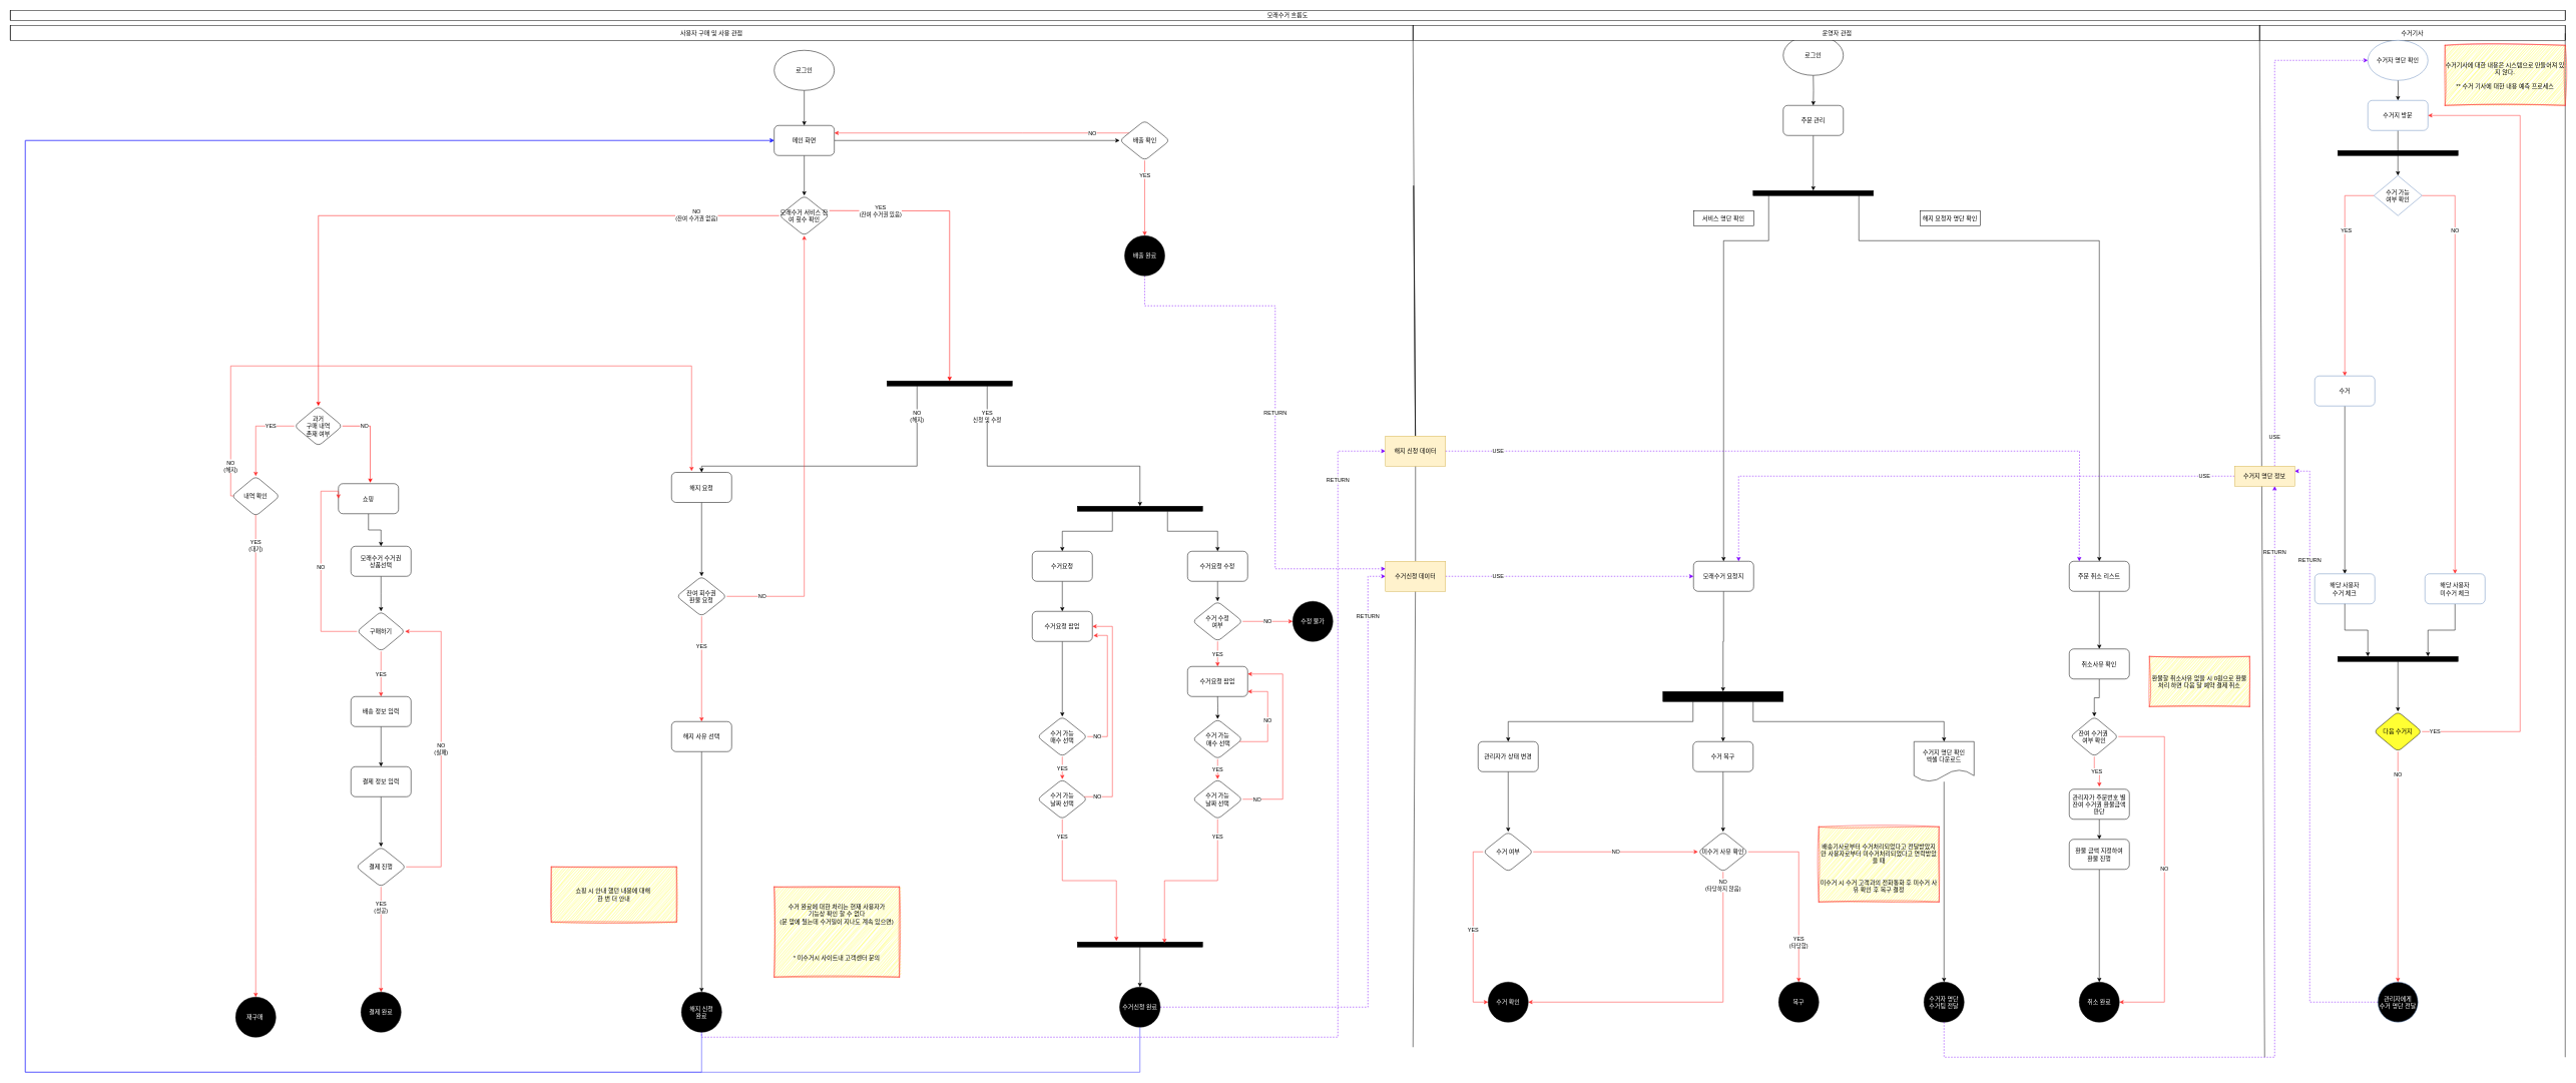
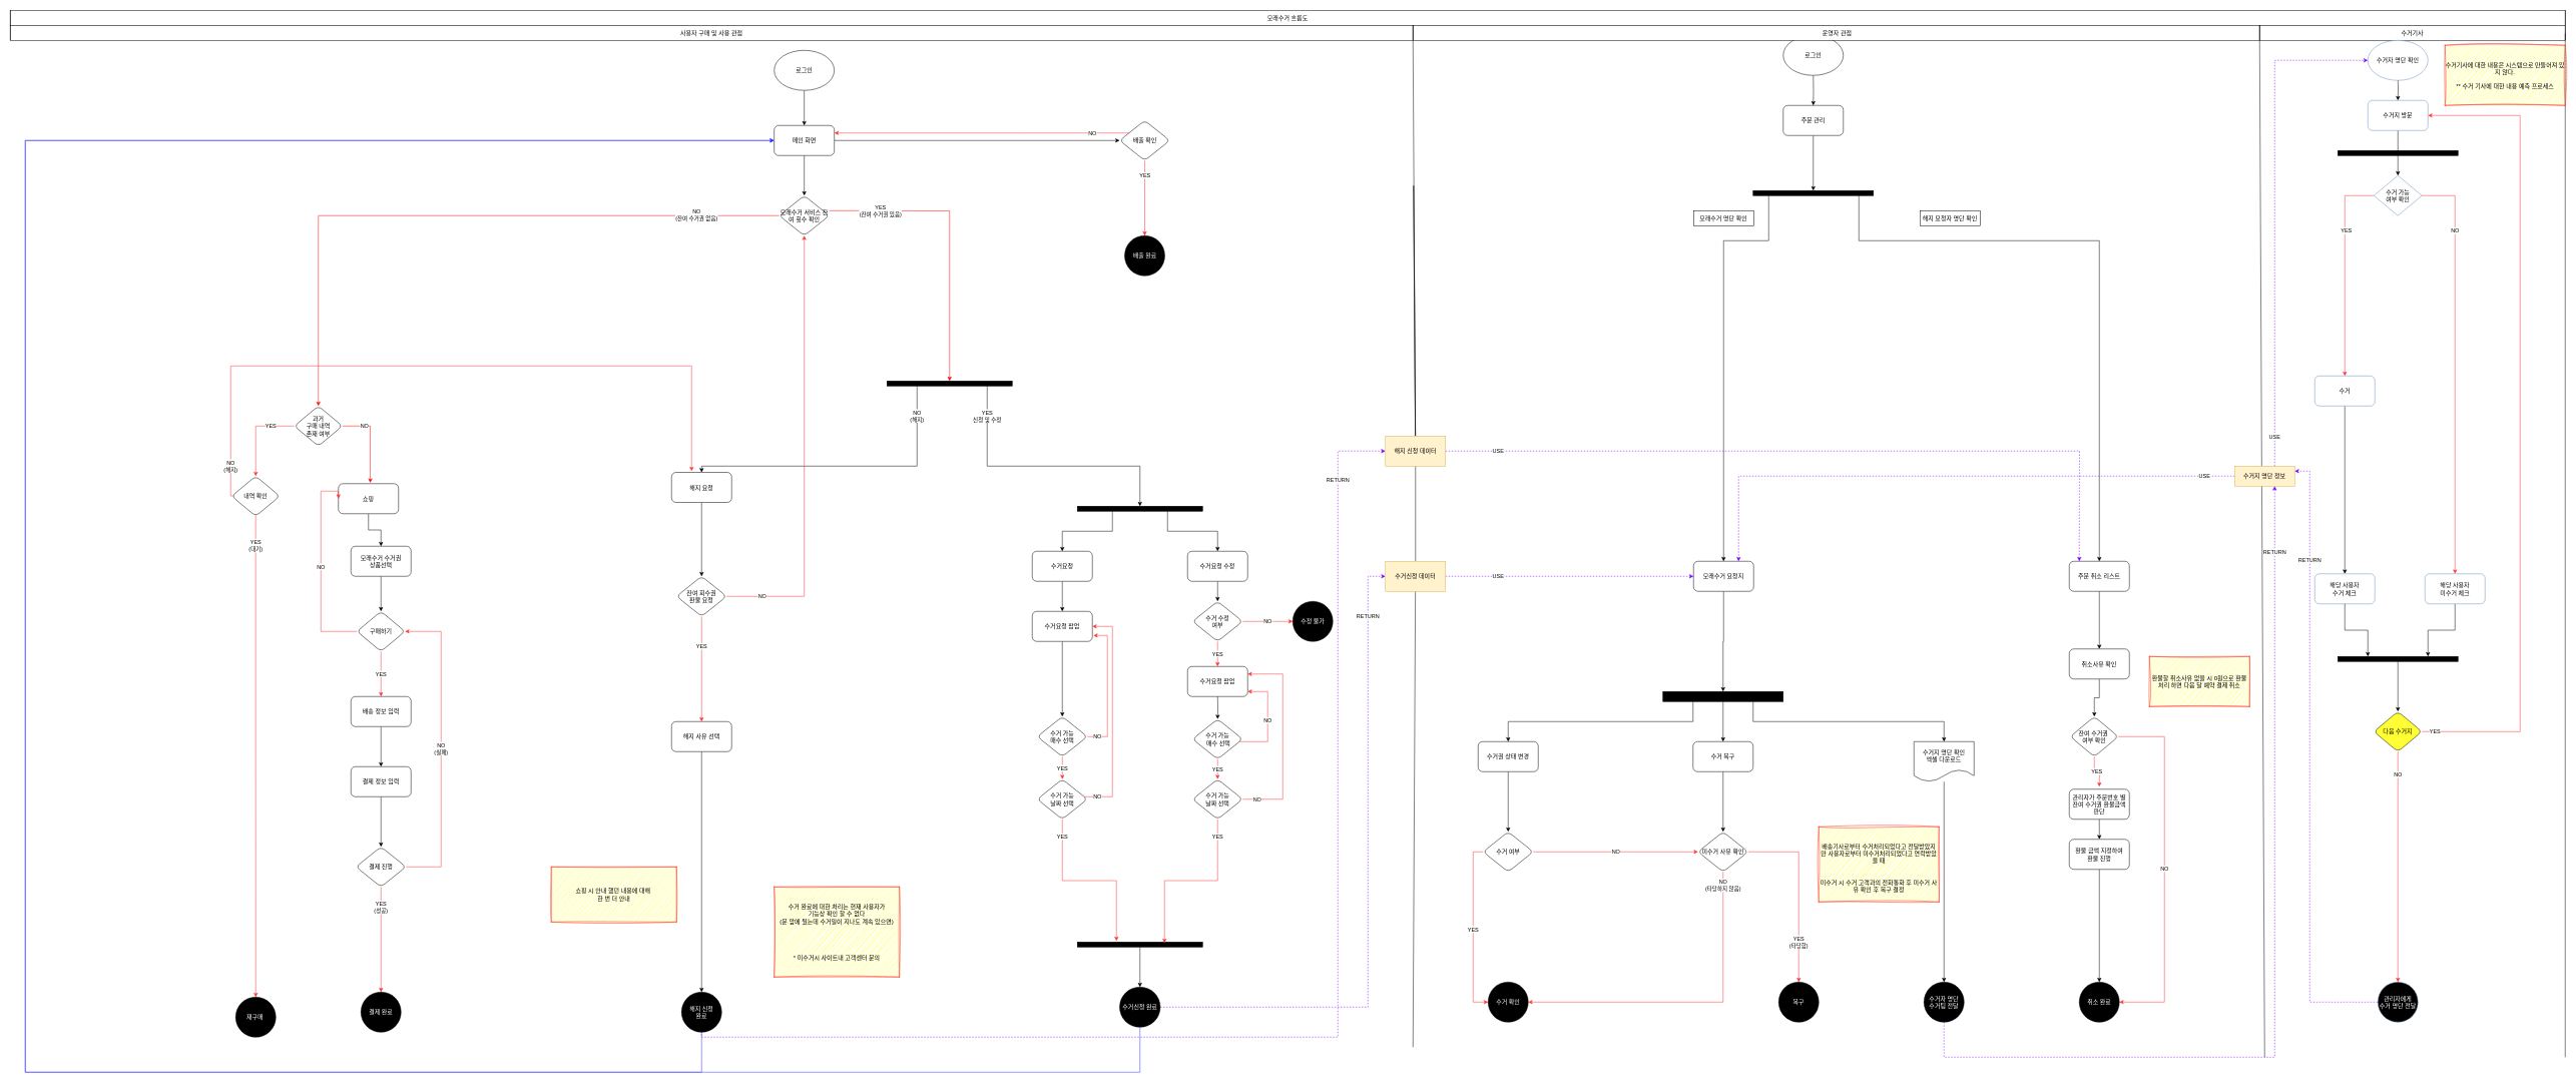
- <mxCell id="4" value="모래수거 흐름도" style="shape=process;whiteSpace=wrap;html=1;backgroundOutline=1;size=0;" vertex="1" parent="1"><mxGeometry x="20" y="20" width="5100" height="20" as="geometry" /></mxCell>
+ <mxCell id="4" value="모래수거 흐름도" style="shape=process;whiteSpace=wrap;html=1;backgroundOutline=1;size=0;" vertex="1" parent="1"><mxGeometry x="20" y="20" width="5100" height="30" as="geometry" /></mxCell>
- <mxCell id="48" value="서비스 명단 확인" style="text;html=1;strokeColor=default;fillColor=none;align=center;verticalAlign=middle;whiteSpace=wrap;rounded=0;" vertex="1" parent="1"><mxGeometry x="3380" y="420" width="120" height="30" as="geometry" /></mxCell>
+ <mxCell id="48" value="모래수거 명단 확인" style="text;html=1;strokeColor=default;fillColor=none;align=center;verticalAlign=middle;whiteSpace=wrap;rounded=0;" vertex="1" parent="1"><mxGeometry x="3380" y="420" width="120" height="30" as="geometry" /></mxCell>
- <mxCell id="171" value="RETURN" style="edgeStyle=orthogonalEdgeStyle;rounded=0;orthogonalLoop=1;jettySize=auto;html=1;entryX=0;entryY=0.25;entryDx=0;entryDy=0;fillColor=#e1d5e7;strokeColor=#7F00FF;dashed=1;" edge="1" parent="1" source="172" target="134"><mxGeometry relative="1" as="geometry"><Array as="points"><mxPoint x="2285" y="610" /><mxPoint x="2545" y="610" /><mxPoint x="2545" y="1135" /></Array></mxGeometry></mxCell>
- <mxCell id="60" value="관리자가 상태 변경" style="rounded=1;whiteSpace=wrap;html=1;" vertex="1" parent="1"><mxGeometry x="2950" y="1480" width="120" height="60" as="geometry" /></mxCell>
+ <mxCell id="60" value="수거권 상태 변경" style="rounded=1;whiteSpace=wrap;html=1;" vertex="1" parent="1"><mxGeometry x="2950" y="1480" width="120" height="60" as="geometry" /></mxCell>
